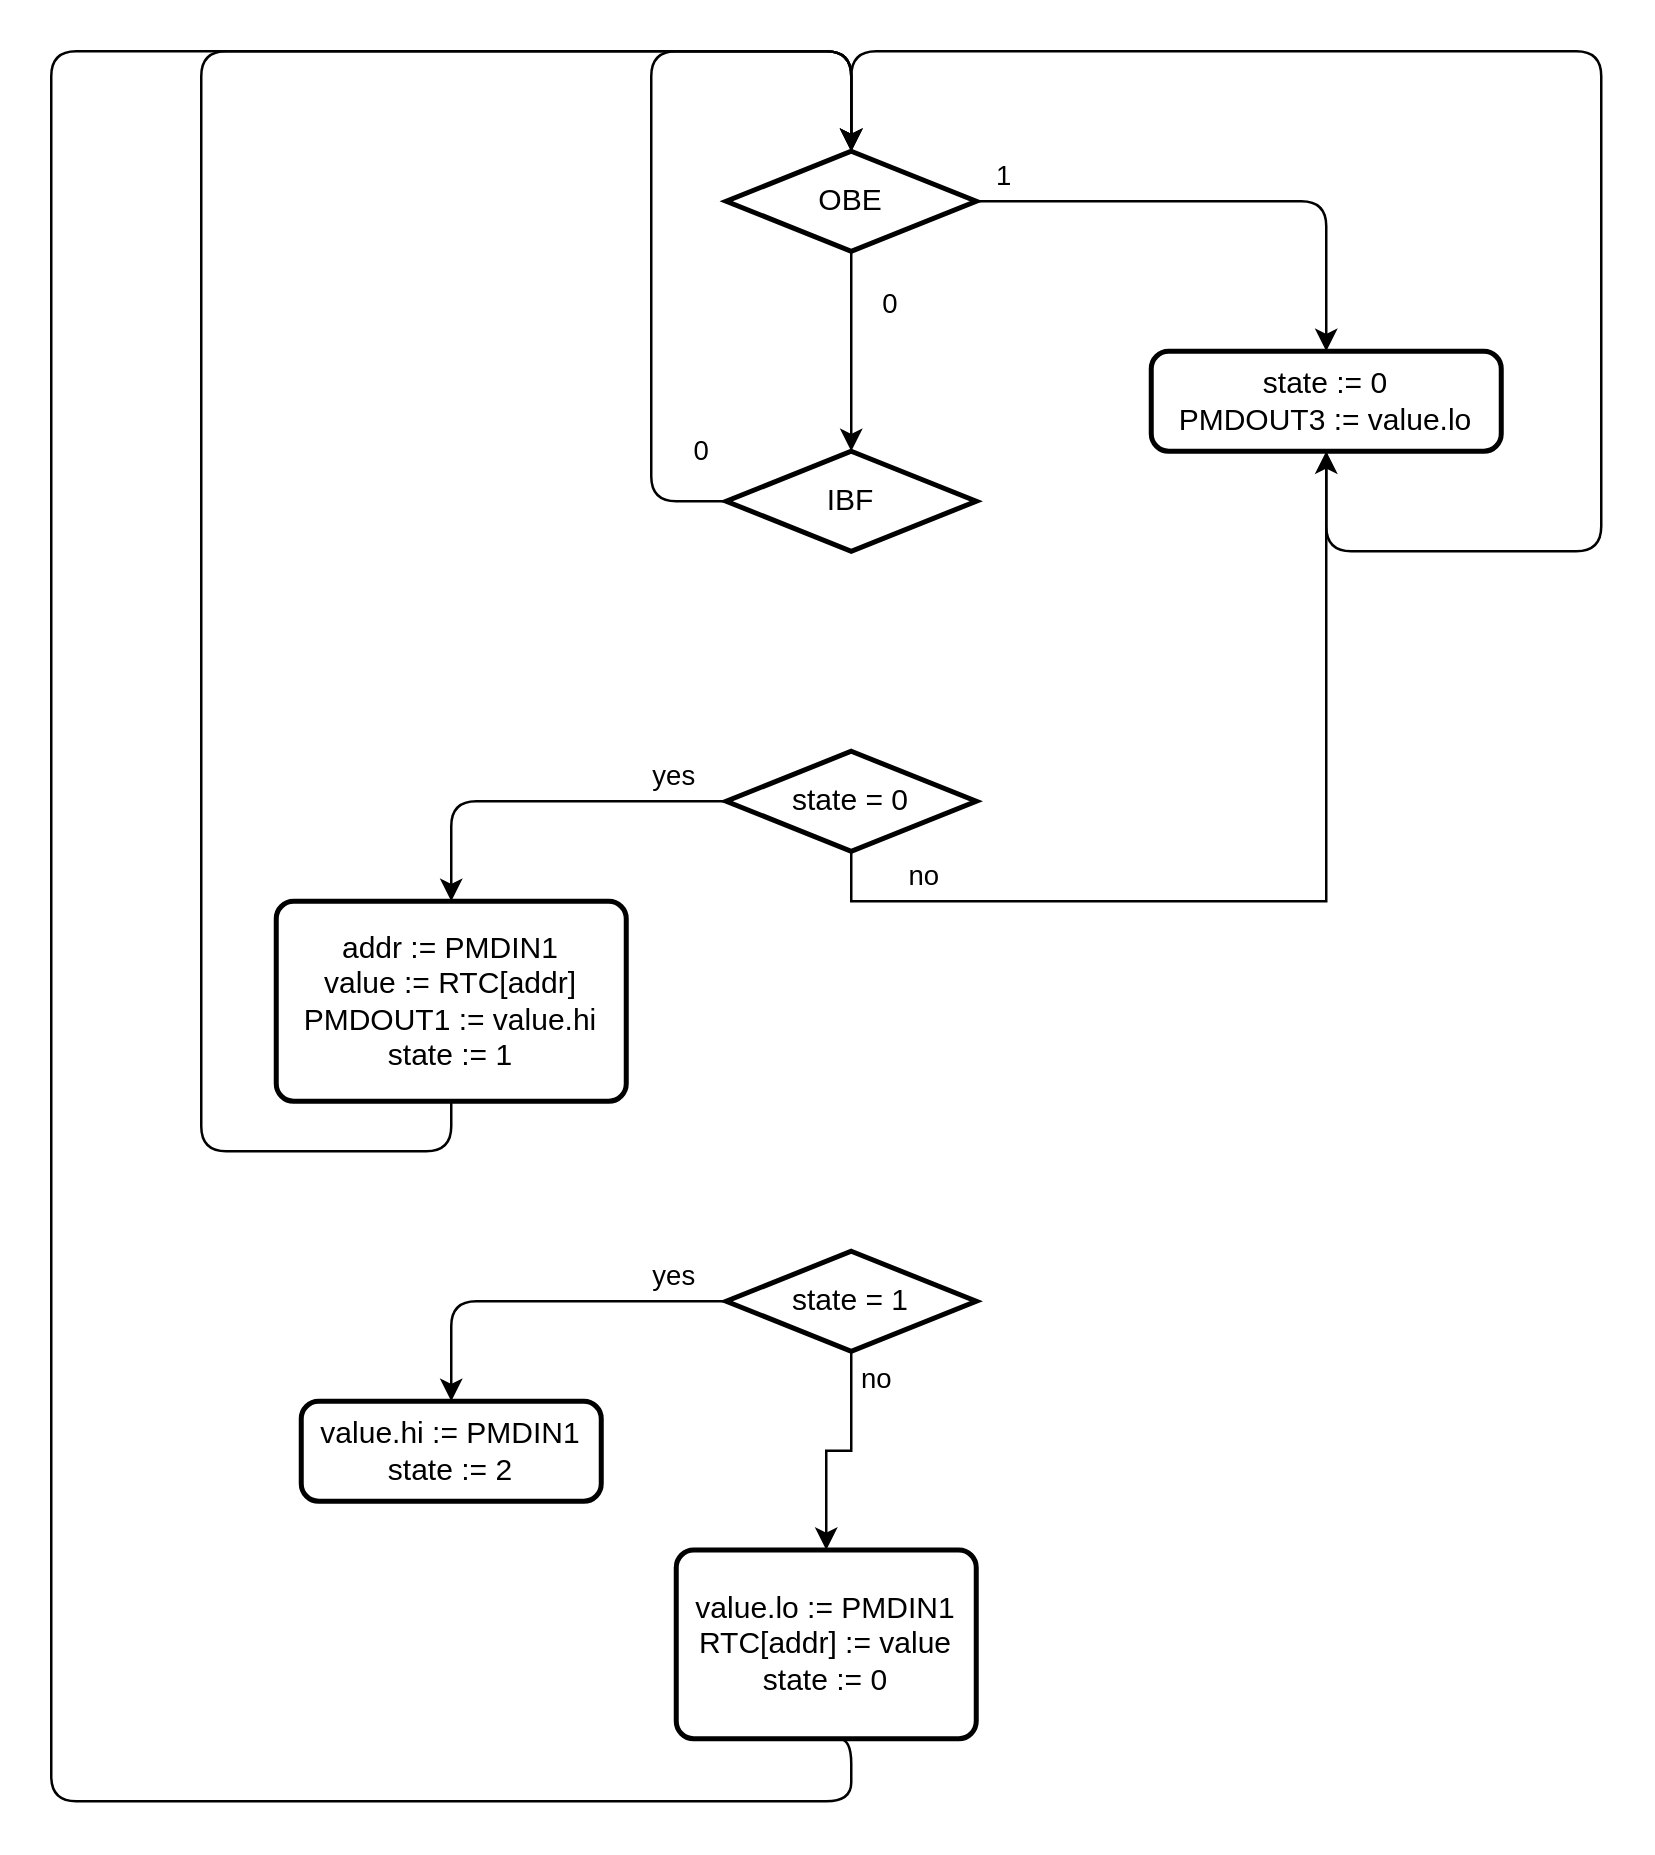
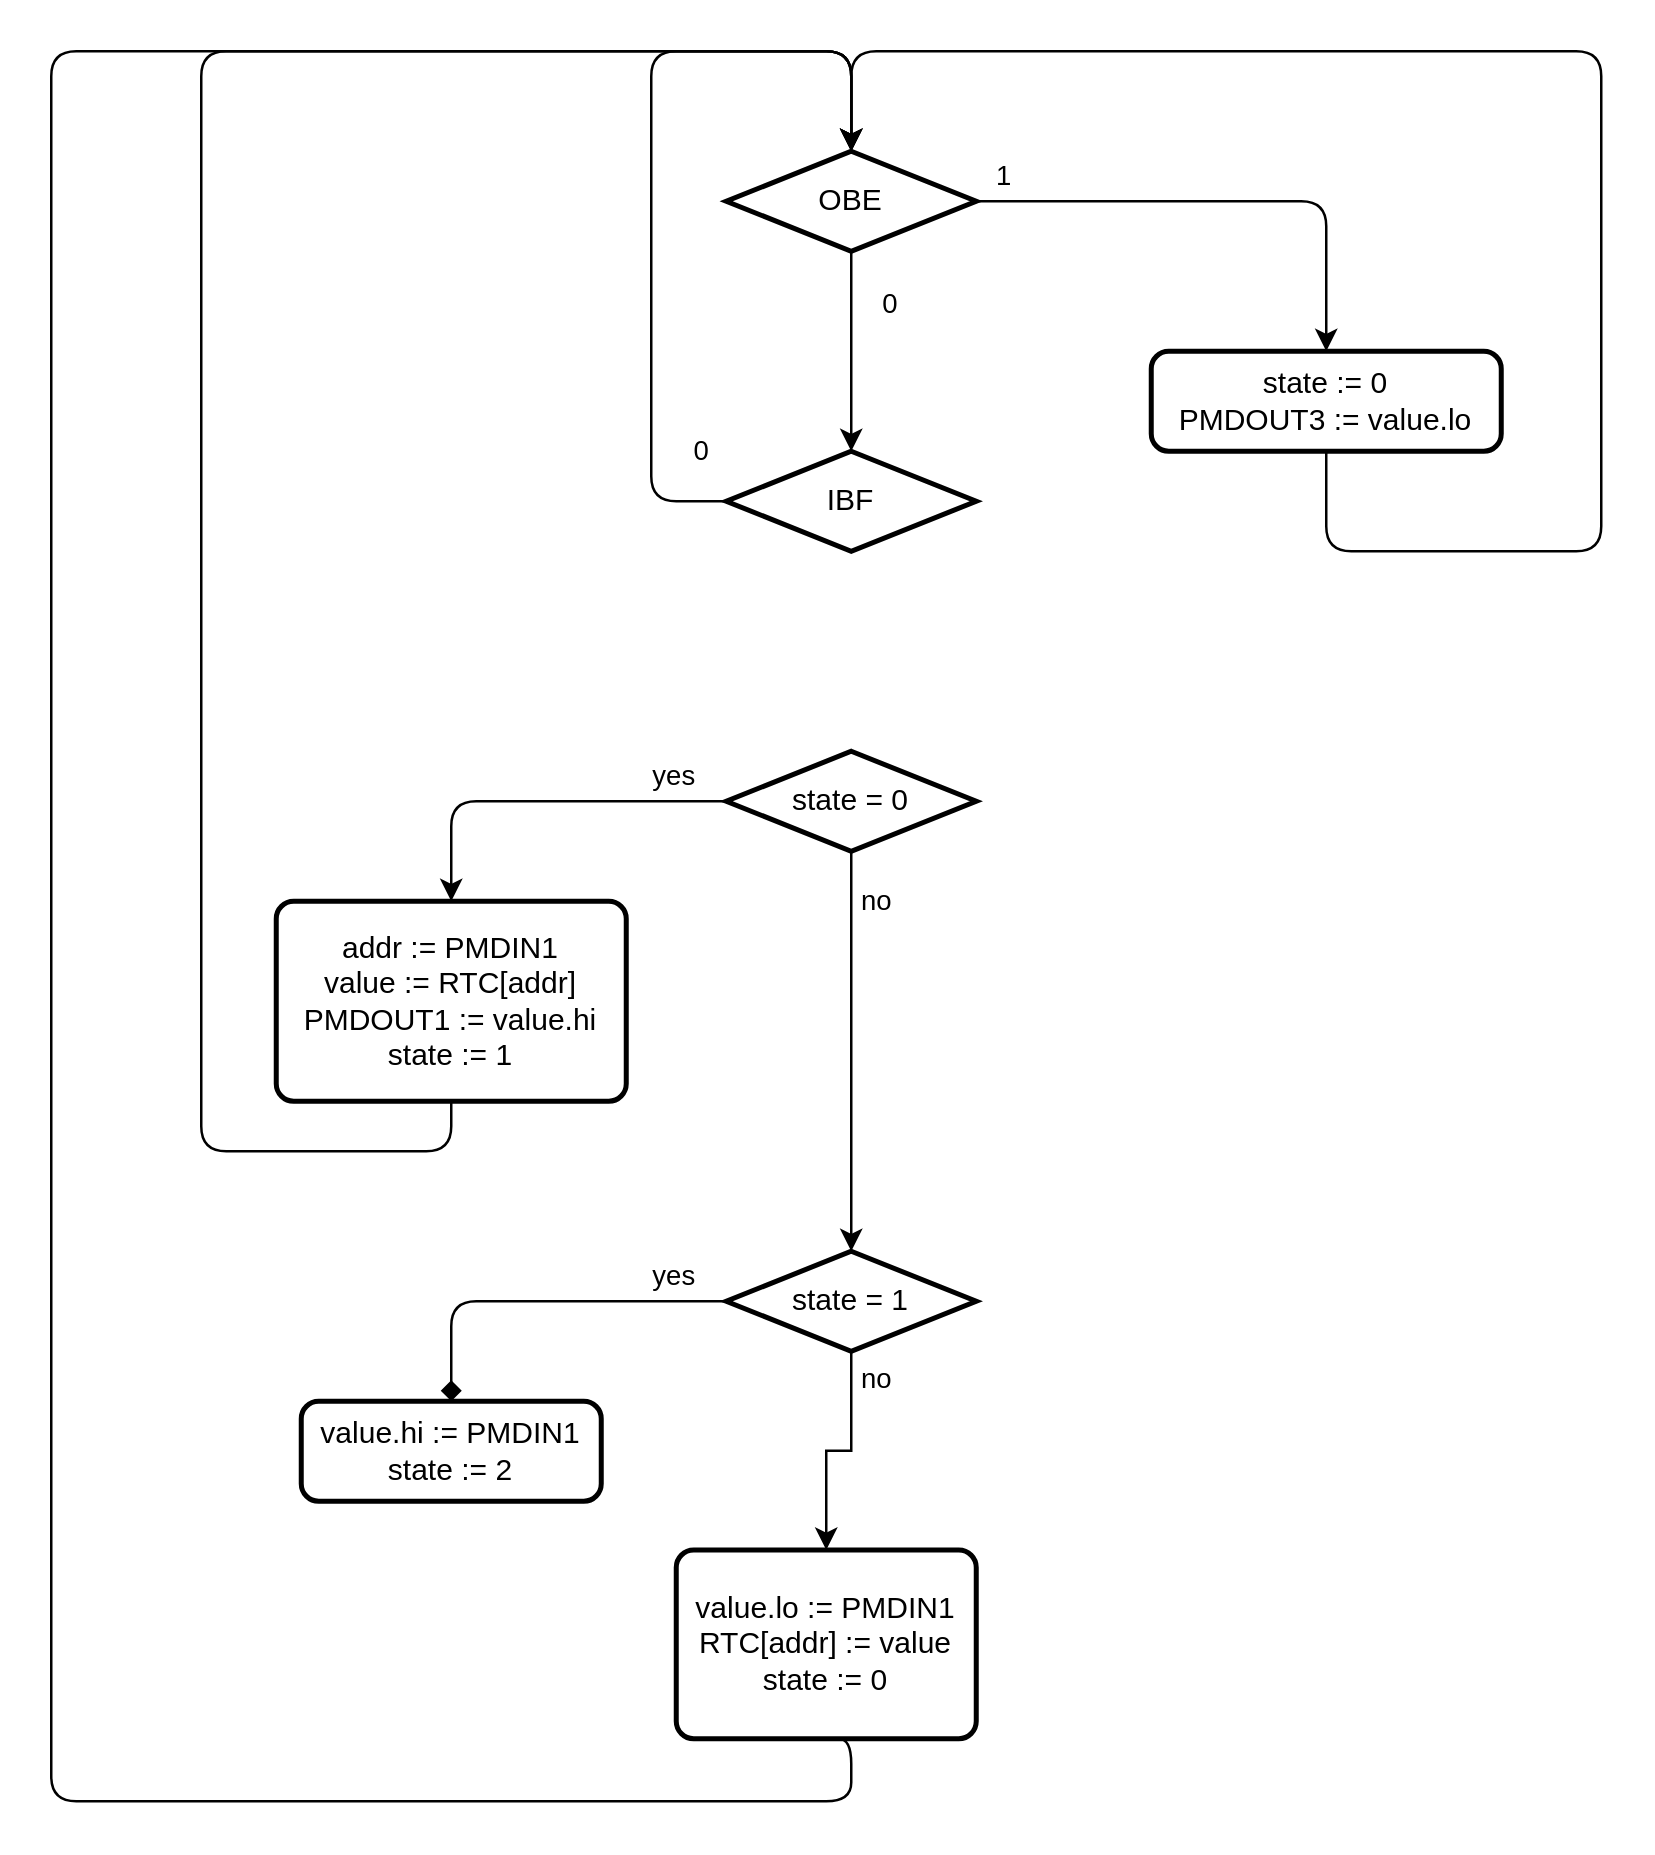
- <mxCell id="7" value="no" style="edgeStyle=orthogonalEdgeStyle;rounded=0;orthogonalLoop=1;jettySize=auto;html=1;exitX=0.5;exitY=1;exitDx=0;exitDy=0;exitPerimeter=0;" edge="1" parent="1" source="9" target="14"><mxGeometry x="-0.75" y="10" relative="1" as="geometry"><mxPoint as="offset" /></mxGeometry></mxCell>
+ <mxCell id="7" value="no" style="edgeStyle=orthogonalEdgeStyle;rounded=0;orthogonalLoop=1;jettySize=auto;html=1;exitX=0.5;exitY=1;exitDx=0;exitDy=0;exitPerimeter=0;entryX=0.5;entryY=0;entryDx=0;entryDy=0;entryPerimeter=0;" edge="1" parent="1" source="9" target="12"><mxGeometry x="-0.75" y="10" relative="1" as="geometry"><mxPoint as="offset" /></mxGeometry></mxCell>
- <mxCell id="11" value="yes" style="edgeStyle=orthogonalEdgeStyle;rounded=1;orthogonalLoop=1;jettySize=auto;html=1;exitX=0;exitY=0.5;exitDx=0;exitDy=0;exitPerimeter=0;entryX=0.5;entryY=0;entryDx=0;entryDy=0;" edge="1" parent="1" source="12" target="20"><mxGeometry x="-0.714" y="-10" relative="1" as="geometry"><mxPoint as="offset" /></mxGeometry></mxCell>
+ <mxCell id="11" value="yes" style="edgeStyle=orthogonalEdgeStyle;rounded=1;orthogonalLoop=1;jettySize=auto;html=1;exitX=0;exitY=0.5;exitDx=0;exitDy=0;exitPerimeter=0;entryX=0.5;entryY=0;entryDx=0;entryDy=0;endArrow=diamond;" edge="1" parent="1" source="12" target="20"><mxGeometry x="-0.714" y="-10" relative="1" as="geometry"><mxPoint as="offset" /></mxGeometry></mxCell>
